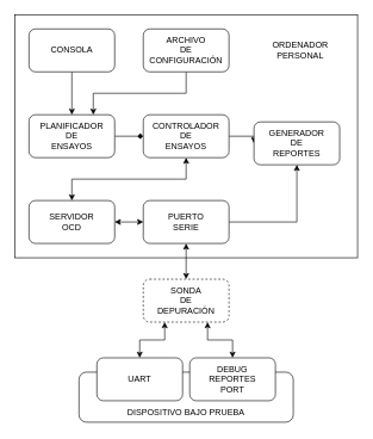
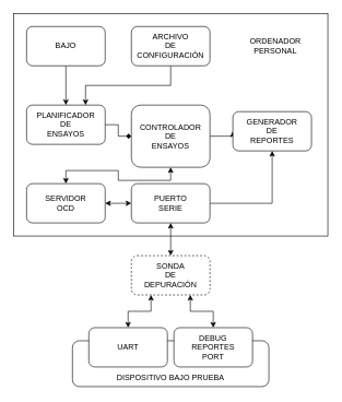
- <mxCell id="9" value="CONSOLA" style="rounded=1;whiteSpace=wrap;html=1;" vertex="1" parent="1"><mxGeometry x="40" y="40" width="120" height="60" as="geometry" /></mxCell>
+ <mxCell id="9" value="BAJO" style="rounded=1;whiteSpace=wrap;html=1;" vertex="1" parent="1"><mxGeometry x="40" y="40" width="120" height="60" as="geometry" /></mxCell>
- <mxCell id="12" value="&lt;div&gt;CONTROLADOR&lt;/div&gt;&lt;div&gt;DE&lt;/div&gt;&lt;div&gt;ENSAYOS&lt;br&gt;&lt;/div&gt;" style="rounded=1;whiteSpace=wrap;html=1;" vertex="1" parent="1"><mxGeometry x="200" y="160" width="120" height="60" as="geometry" /></mxCell>
+ <mxCell id="12" value="&lt;div&gt;CONTROLADOR&lt;/div&gt;&lt;div&gt;DE&lt;/div&gt;&lt;div&gt;ENSAYOS&lt;br&gt;&lt;/div&gt;" style="rounded=1;whiteSpace=wrap;html=1;" vertex="1" parent="1"><mxGeometry x="200" y="160" width="120" height="95" as="geometry" /></mxCell>
